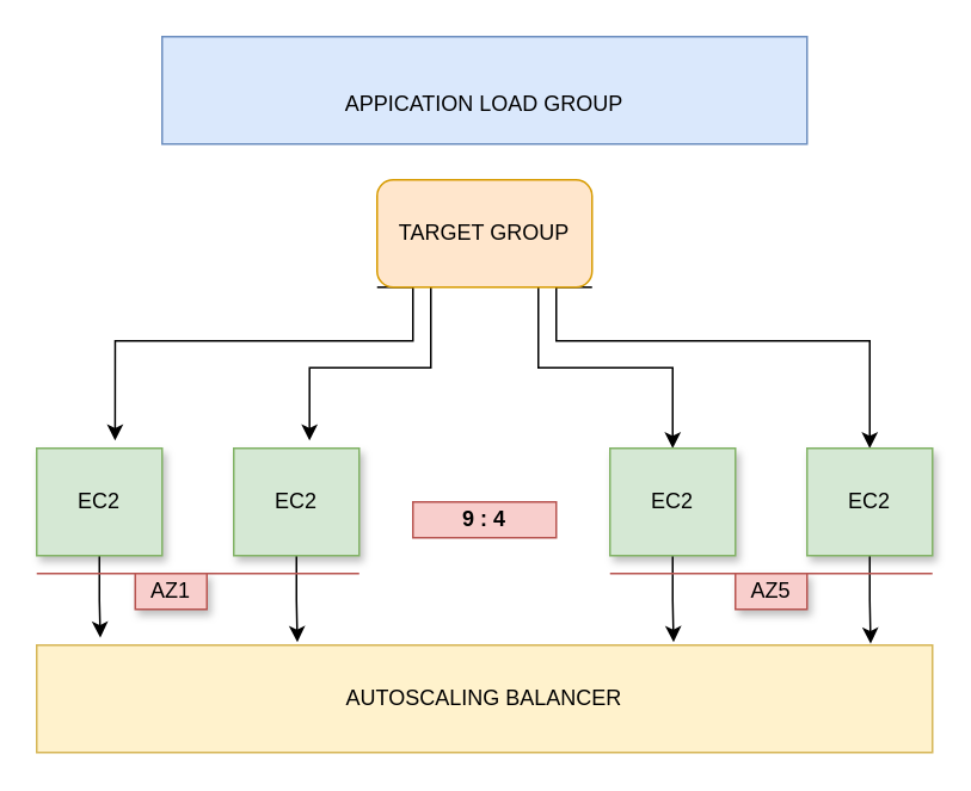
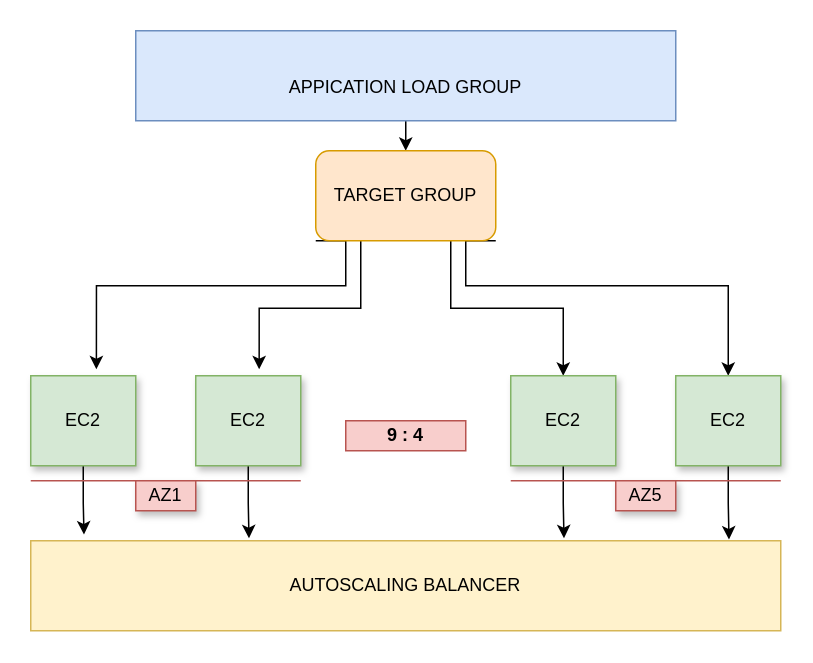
+ <mxCell id="2" style="edgeStyle=orthogonalEdgeStyle;rounded=0;orthogonalLoop=1;jettySize=auto;html=1;exitX=0.5;exitY=1;exitDx=0;exitDy=0;entryX=0.5;entryY=0;entryDx=0;entryDy=0;" edge="1" parent="1" source="3" target="8"><mxGeometry relative="1" as="geometry" /></mxCell>
- <mxCell id="21" value="AZ1" style="text;html=1;strokeColor=#b85450;fillColor=#f8cecc;align=center;verticalAlign=middle;whiteSpace=wrap;rounded=0;shadow=1;" vertex="1" parent="1"><mxGeometry x="75" y="320" width="40" height="20" as="geometry" /></mxCell>
+ <mxCell id="21" value="AZ1" style="text;html=1;strokeColor=#b85450;fillColor=#f8cecc;align=center;verticalAlign=middle;whiteSpace=wrap;rounded=0;shadow=1;" vertex="1" parent="1"><mxGeometry x="90" y="320" width="40" height="20" as="geometry" /></mxCell>
